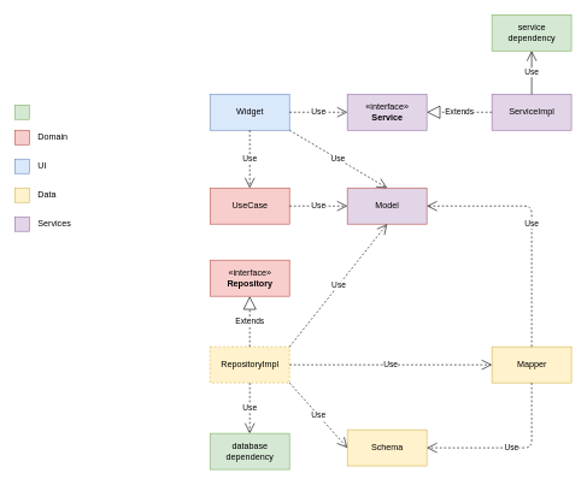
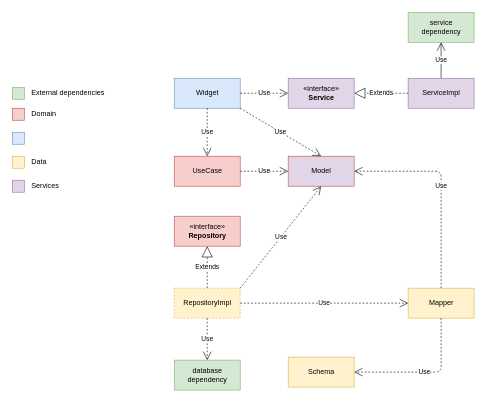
+ <mxCell id="25" value="External dependencies" style="text;html=1;align=left;verticalAlign=middle;resizable=0;points=[];autosize=1;strokeColor=none;" vertex="1" parent="23"><mxGeometry x="30" width="140" height="20" as="geometry" /></mxCell>
- <mxCell id="31" value="UI" style="text;html=1;align=left;verticalAlign=middle;resizable=0;points=[];autosize=1;strokeColor=none;" vertex="1" parent="29"><mxGeometry x="30" width="30" height="20" as="geometry" /></mxCell>
- <mxCell id="13" value="Use" style="endArrow=open;endSize=12;dashed=1;html=1;exitX=1;exitY=1;exitDx=0;exitDy=0;entryX=0;entryY=0.5;entryDx=0;entryDy=0;" edge="1" parent="1" source="5" target="8"><mxGeometry width="160" relative="1" as="geometry"><mxPoint x="423" y="220" as="sourcePoint" /><mxPoint x="535" y="600" as="targetPoint" /></mxGeometry></mxCell>
